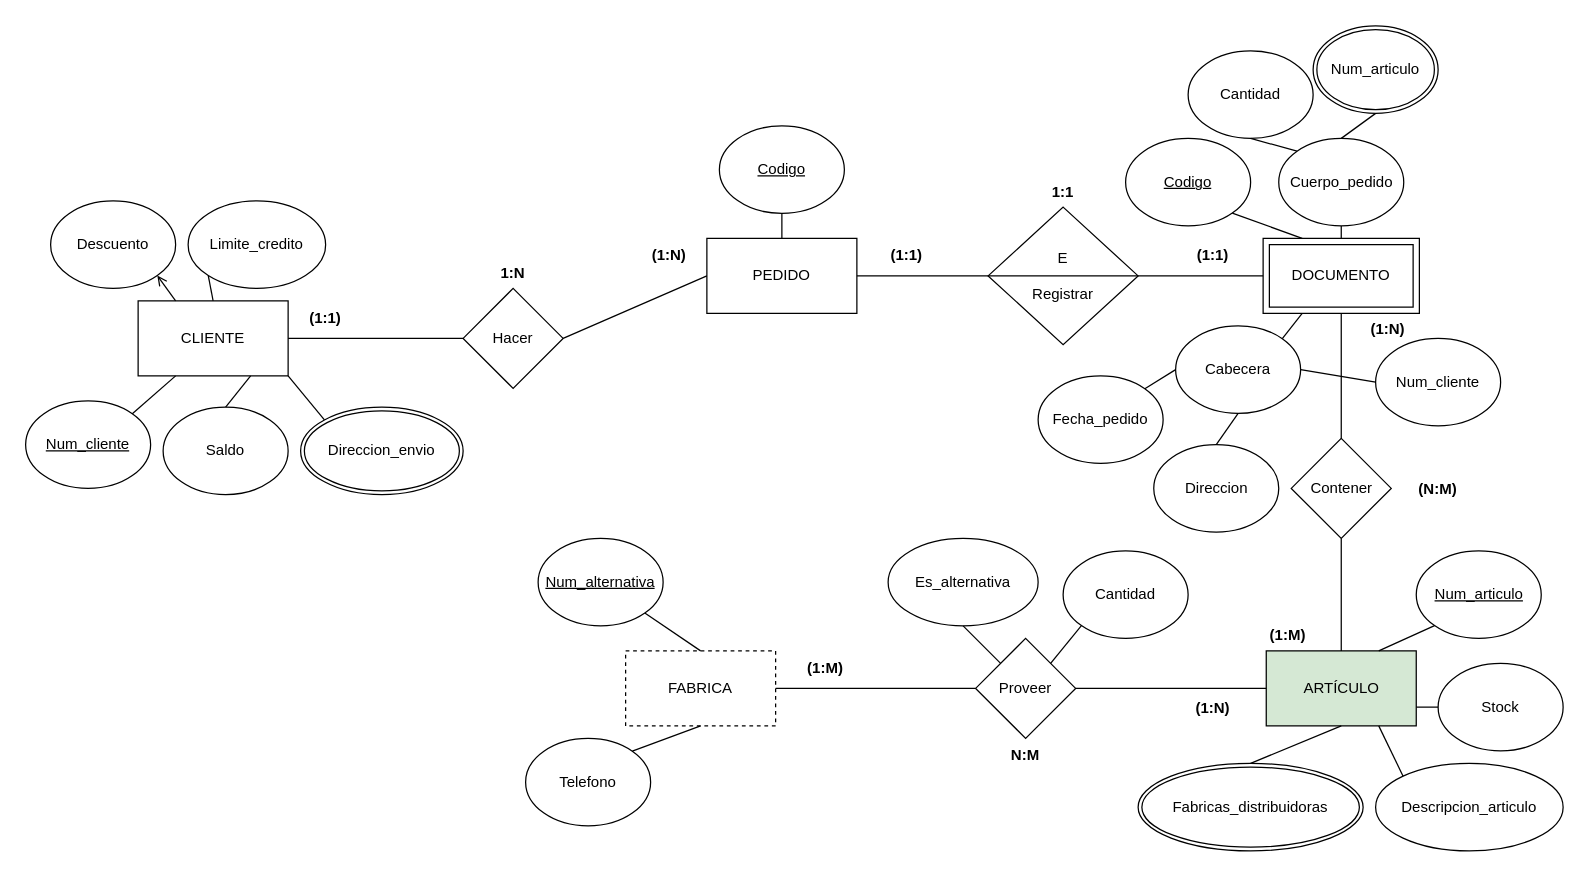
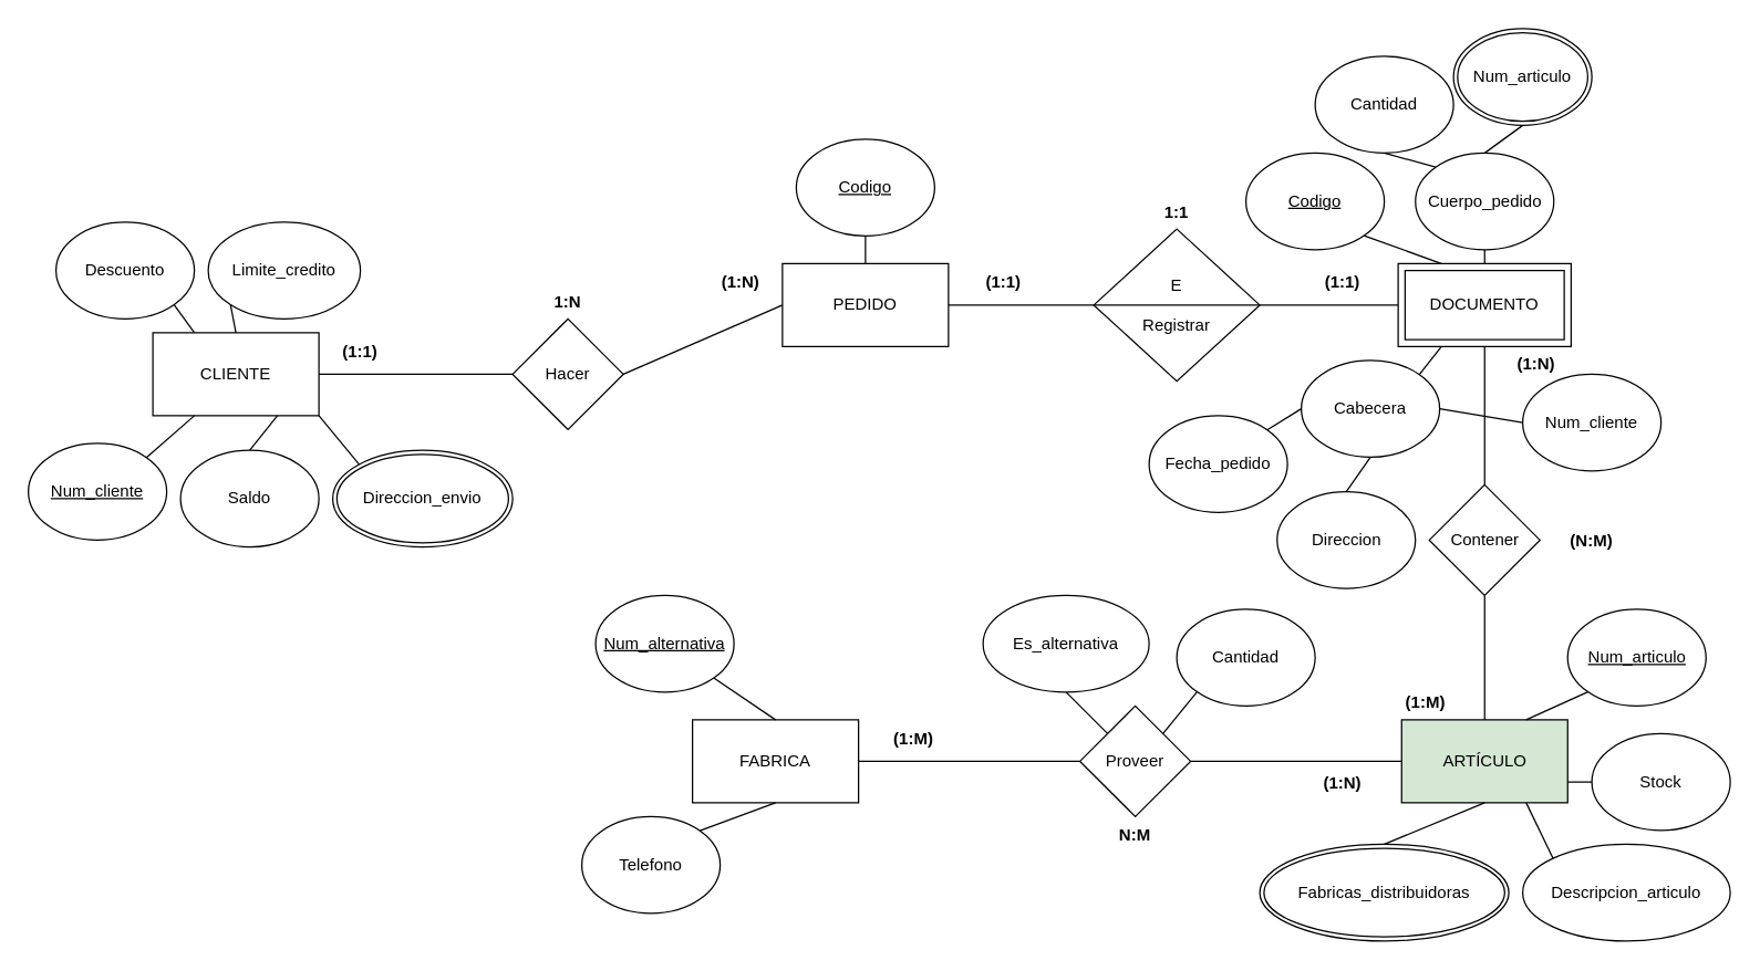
- <mxCell id="59" value="" style="endArrow=open;html=1;rounded=0;entryX=1;entryY=1;entryDx=0;entryDy=0;exitX=0.25;exitY=0;exitDx=0;exitDy=0;" edge="1" parent="1" source="2" target="20"><mxGeometry width="50" height="50" relative="1" as="geometry"><mxPoint x="115.355" y="340.251" as="sourcePoint" /><mxPoint x="150" y="310" as="targetPoint" /></mxGeometry></mxCell>
+ <mxCell id="59" value="" style="endArrow=none;html=1;rounded=0;entryX=1;entryY=1;entryDx=0;entryDy=0;exitX=0.25;exitY=0;exitDx=0;exitDy=0;" edge="1" parent="1" source="2" target="20"><mxGeometry width="50" height="50" relative="1" as="geometry"><mxPoint x="115.355" y="340.251" as="sourcePoint" /><mxPoint x="150" y="310" as="targetPoint" /></mxGeometry></mxCell>
- <mxCell id="5" value="FABRICA" style="rounded=0;whiteSpace=wrap;html=1;dashed=1;" vertex="1" parent="1"><mxGeometry x="500" y="520" width="120" height="60" as="geometry" /></mxCell>
+ <mxCell id="5" value="FABRICA" style="rounded=0;whiteSpace=wrap;html=1;" vertex="1" parent="1"><mxGeometry x="500" y="520" width="120" height="60" as="geometry" /></mxCell>
